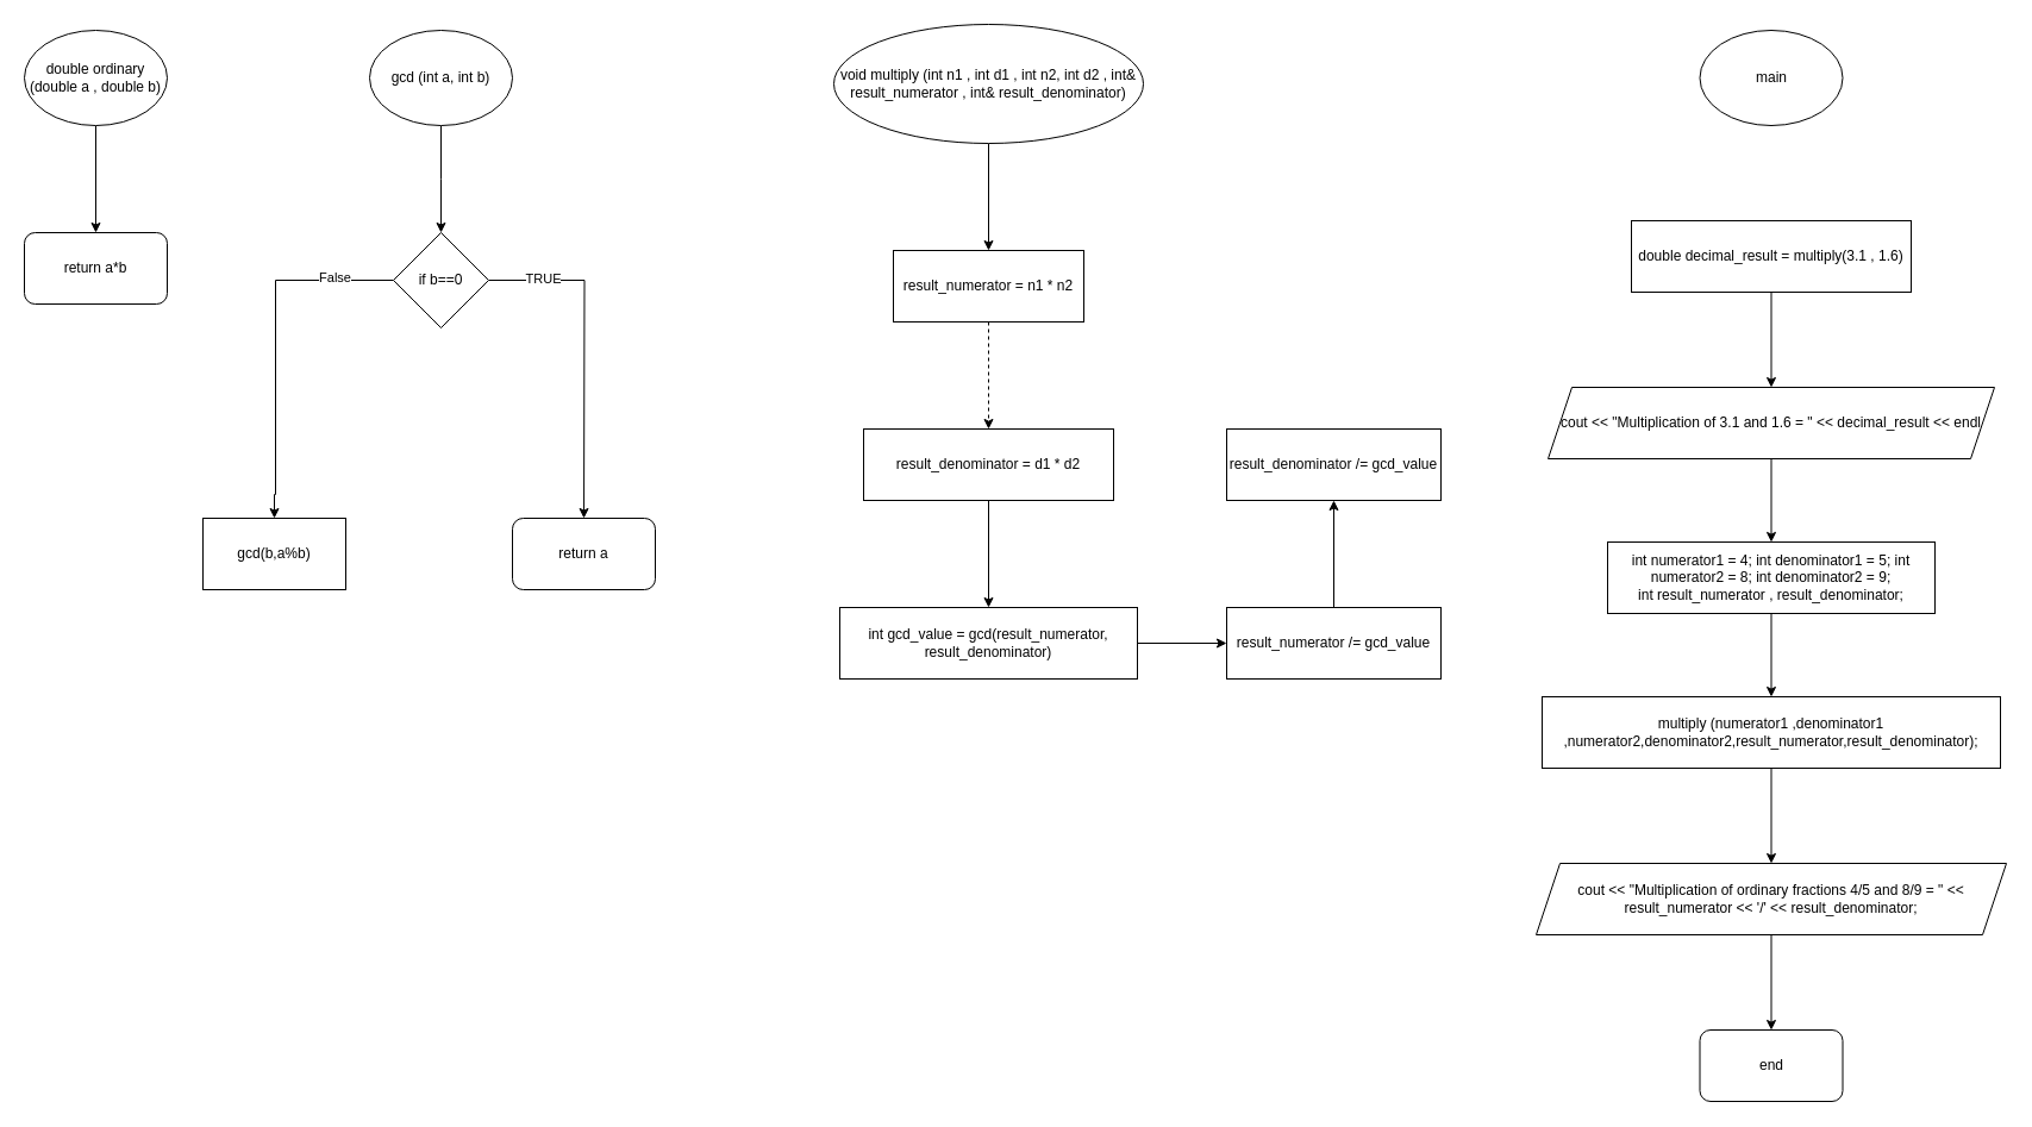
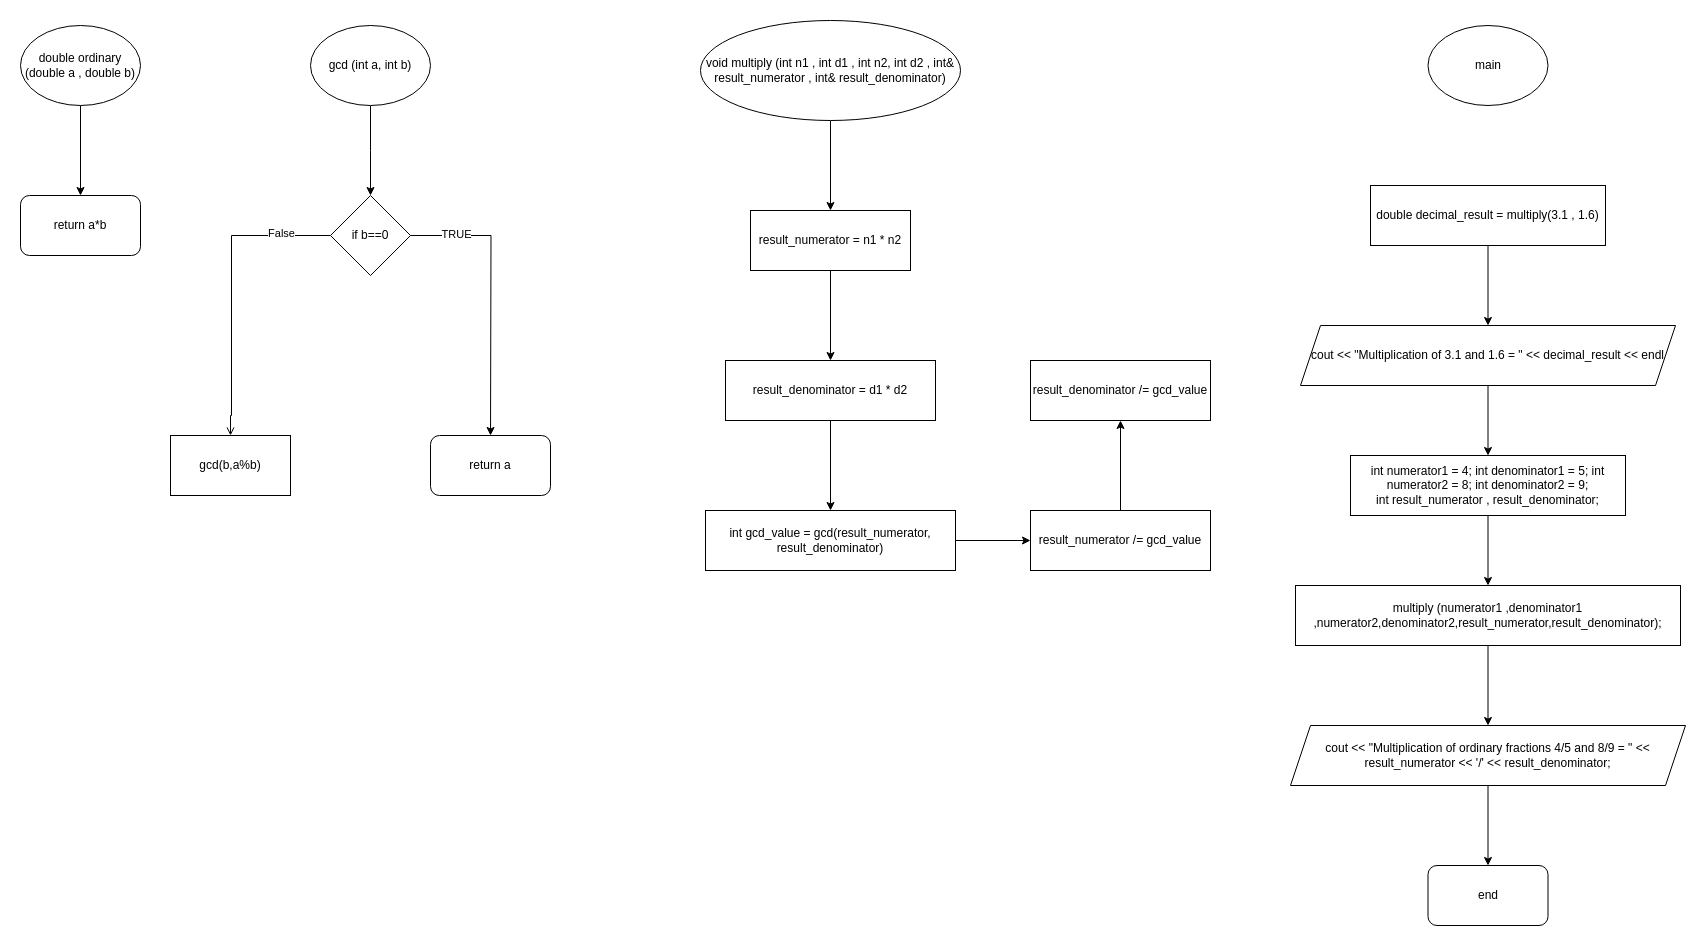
- <mxCell id="16" value="" style="edgeStyle=orthogonalEdgeStyle;rounded=0;orthogonalLoop=1;jettySize=auto;html=1;dashed=1;" edge="1" parent="1" source="17" target="19"><mxGeometry relative="1" as="geometry" /></mxCell>
+ <mxCell id="16" value="" style="edgeStyle=orthogonalEdgeStyle;rounded=0;orthogonalLoop=1;jettySize=auto;html=1;" edge="1" parent="1" source="17" target="19"><mxGeometry relative="1" as="geometry" /></mxCell>
- <mxCell id="9" value="" style="edgeStyle=orthogonalEdgeStyle;rounded=0;orthogonalLoop=1;jettySize=auto;html=1;entryX=0.5;entryY=0;entryDx=0;entryDy=0;" edge="1" parent="1" source="11" target="13"><mxGeometry relative="1" as="geometry"><mxPoint x="230" y="415" as="targetPoint" /><Array as="points"><mxPoint x="231" y="235" /><mxPoint x="231" y="415" /><mxPoint x="230" y="415" /></Array></mxGeometry></mxCell>
+ <mxCell id="9" value="" style="edgeStyle=orthogonalEdgeStyle;rounded=0;orthogonalLoop=1;jettySize=auto;html=1;entryX=0.5;entryY=0;entryDx=0;entryDy=0;endArrow=open;" edge="1" parent="1" source="11" target="13"><mxGeometry relative="1" as="geometry"><mxPoint x="230" y="415" as="targetPoint" /><Array as="points"><mxPoint x="231" y="235" /><mxPoint x="231" y="415" /><mxPoint x="230" y="415" /></Array></mxGeometry></mxCell>
